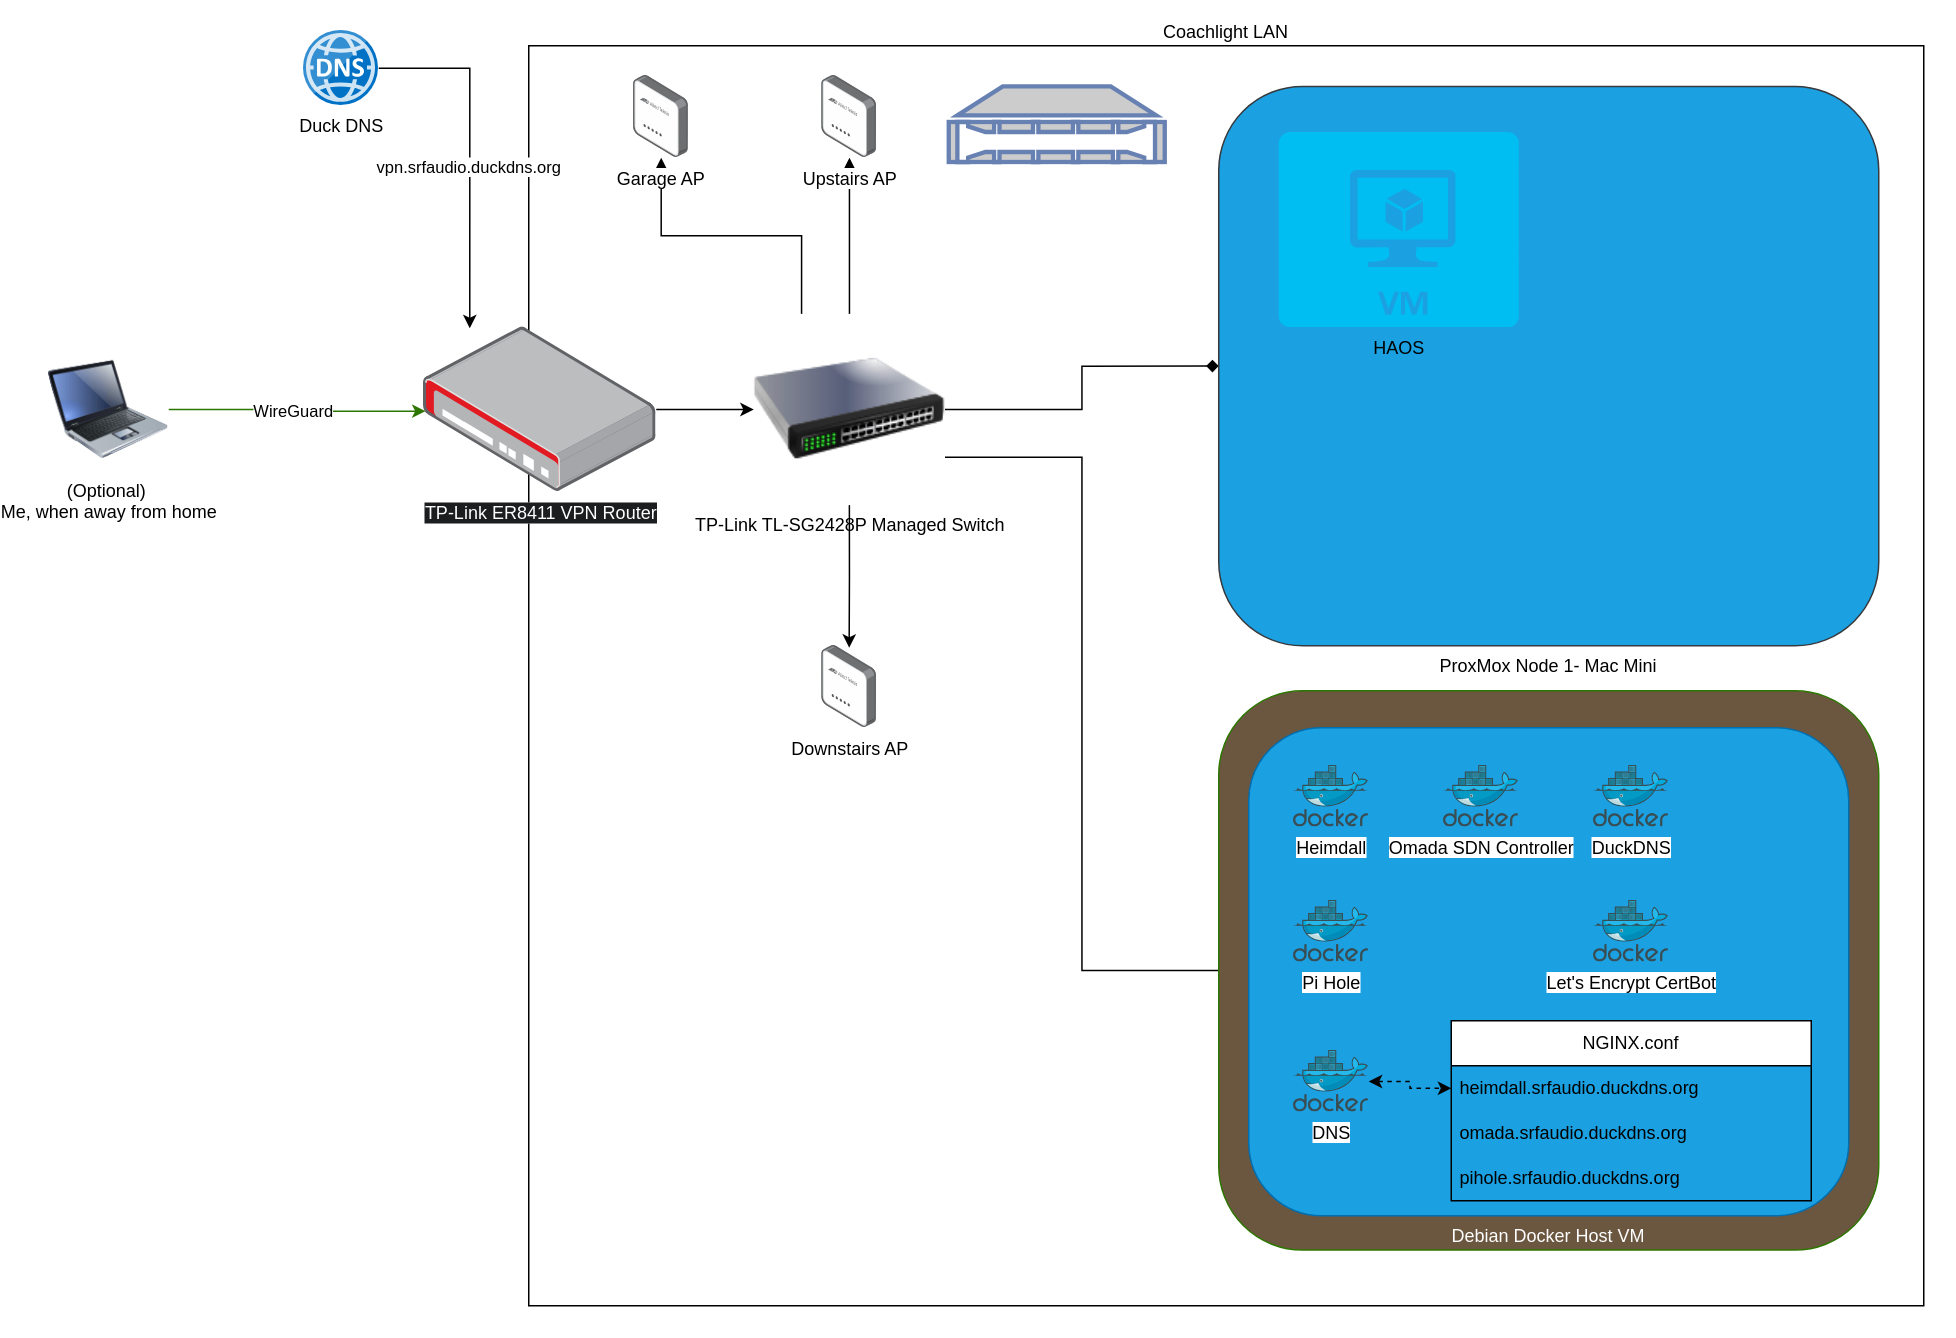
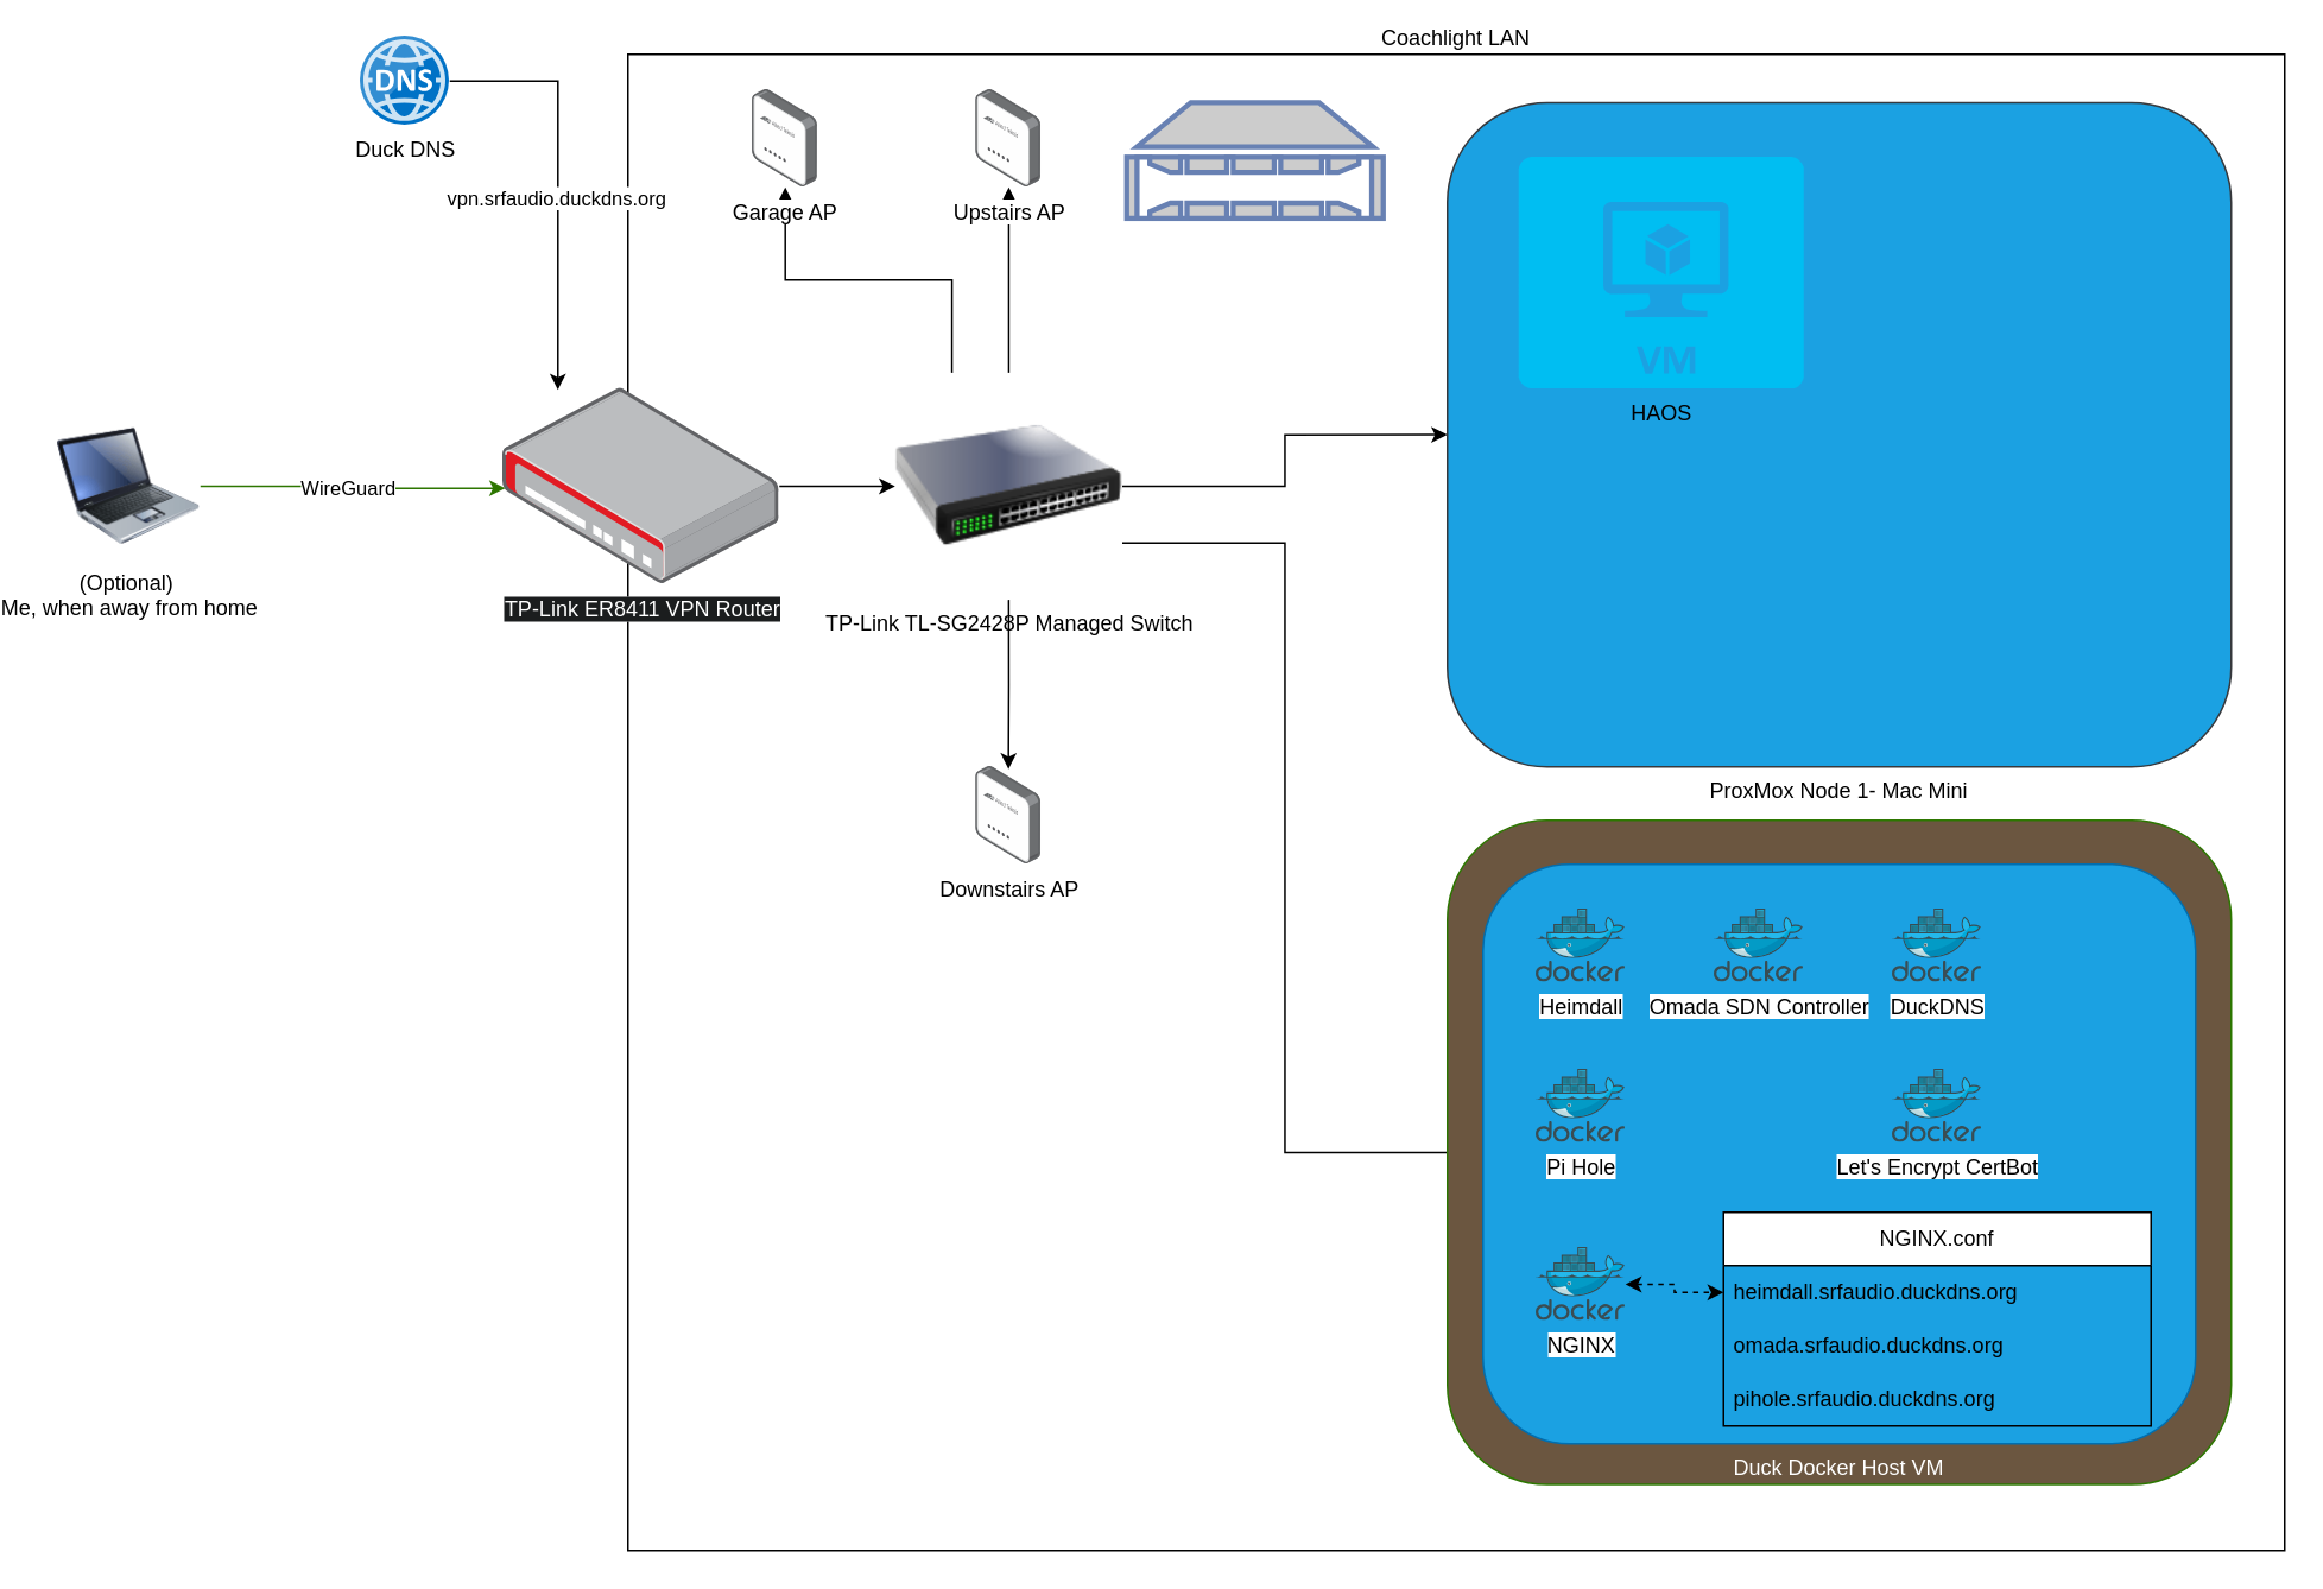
- <mxCell id="14" value="Synology 1813+ NAS" style="fontColor=#FFFFFF;verticalAlign=top;verticalLabelPosition=bottom;labelPosition=center;align=center;html=1;outlineConnect=0;fillColor=#CCCCCC;strokeColor=#6881B3;gradientColor=none;gradientDirection=north;strokeWidth=2;shape=mxgraph.networks.nas_filer;" vertex="1" parent="1"><mxGeometry x="620" y="57.1" width="144" height="50.4" as="geometry" /></mxCell>
+ <mxCell id="14" value="Synology 1813+ NAS" style="fontColor=#FFFFFF;verticalAlign=top;verticalLabelPosition=bottom;labelPosition=center;align=center;html=1;outlineConnect=0;fillColor=#CCCCCC;strokeColor=#6881B3;gradientColor=none;gradientDirection=north;strokeWidth=2;shape=mxgraph.networks.nas_filer;" vertex="1" parent="1"><mxGeometry x="620" y="57.1" width="144" height="65" as="geometry" /></mxCell>
- <mxCell id="7" style="edgeStyle=orthogonalEdgeStyle;rounded=0;orthogonalLoop=1;jettySize=auto;html=1;exitX=1;exitY=0.5;exitDx=0;exitDy=0;entryX=0;entryY=0.5;entryDx=0;entryDy=0;endArrow=diamond;" edge="1" parent="1" source="9" target="15"><mxGeometry relative="1" as="geometry" /></mxCell>
+ <mxCell id="7" style="edgeStyle=orthogonalEdgeStyle;rounded=0;orthogonalLoop=1;jettySize=auto;html=1;exitX=1;exitY=0.5;exitDx=0;exitDy=0;entryX=0;entryY=0.5;entryDx=0;entryDy=0;" edge="1" parent="1" source="9" target="15"><mxGeometry relative="1" as="geometry" /></mxCell>
- <mxCell id="24" value="DNS" style="image;sketch=0;aspect=fixed;html=1;points=[];align=center;fontSize=12;image=img/lib/mscae/Docker.svg;" vertex="1" parent="1"><mxGeometry x="850" y="700" width="50" height="41" as="geometry" /></mxCell>
+ <mxCell id="24" value="NGINX" style="image;sketch=0;aspect=fixed;html=1;points=[];align=center;fontSize=12;image=img/lib/mscae/Docker.svg;" vertex="1" parent="1"><mxGeometry x="850" y="700" width="50" height="41" as="geometry" /></mxCell>
- <mxCell id="18" value="Debian Docker Host VM" style="rounded=1;whiteSpace=wrap;html=1;fillColor=#1ba1e2;fontColor=#ffffff;strokeColor=#006EAF;labelPosition=center;verticalLabelPosition=bottom;align=center;verticalAlign=top;" vertex="1" parent="1"><mxGeometry x="820" y="484.6" width="400" height="325.4" as="geometry" /></mxCell>
+ <mxCell id="18" value="Duck Docker Host VM" style="rounded=1;whiteSpace=wrap;html=1;fillColor=#1ba1e2;fontColor=#ffffff;strokeColor=#006EAF;labelPosition=center;verticalLabelPosition=bottom;align=center;verticalAlign=top;" vertex="1" parent="1"><mxGeometry x="820" y="484.6" width="400" height="325.4" as="geometry" /></mxCell>
